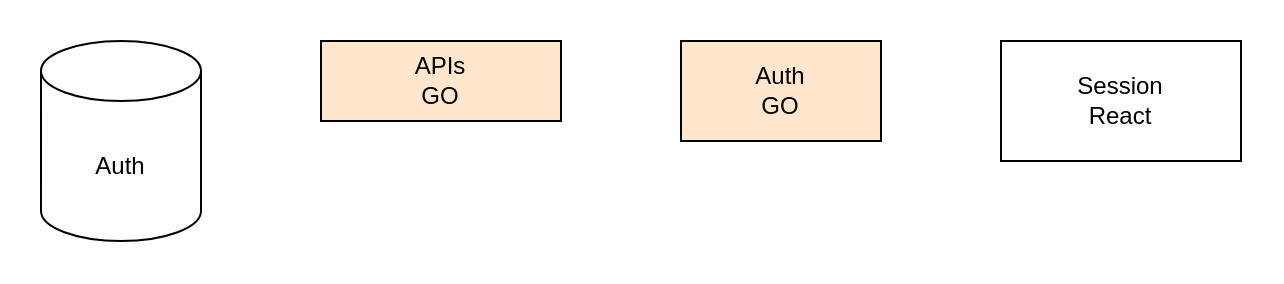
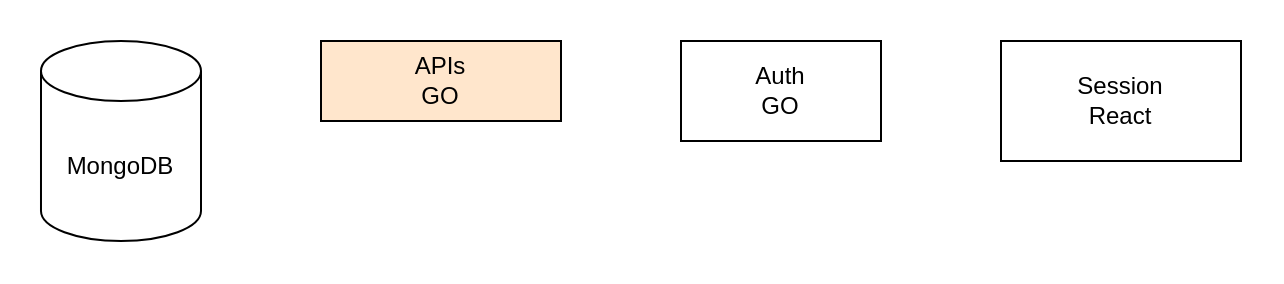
- <mxCell id="4" value="Auth&lt;br&gt;GO" style="whiteSpace=wrap;html=1;fillColor=#ffe6cc;" vertex="1" parent="1"><mxGeometry x="340" width="100" height="50" as="geometry" y="20" /></mxCell>
+ <mxCell id="4" value="Auth&lt;br&gt;GO" style="whiteSpace=wrap;html=1;" vertex="1" parent="1"><mxGeometry x="340" width="100" height="50" as="geometry" y="20" /></mxCell>
- <mxCell id="2" value="Auth" style="shape=cylinder3;whiteSpace=wrap;html=1;boundedLbl=1;backgroundOutline=1;size=15;" vertex="1" parent="1"><mxGeometry width="80" height="100" as="geometry" x="20" y="20" /></mxCell>
+ <mxCell id="2" value="MongoDB" style="shape=cylinder3;whiteSpace=wrap;html=1;boundedLbl=1;backgroundOutline=1;size=15;" vertex="1" parent="1"><mxGeometry width="80" height="100" as="geometry" x="20" y="20" /></mxCell>
